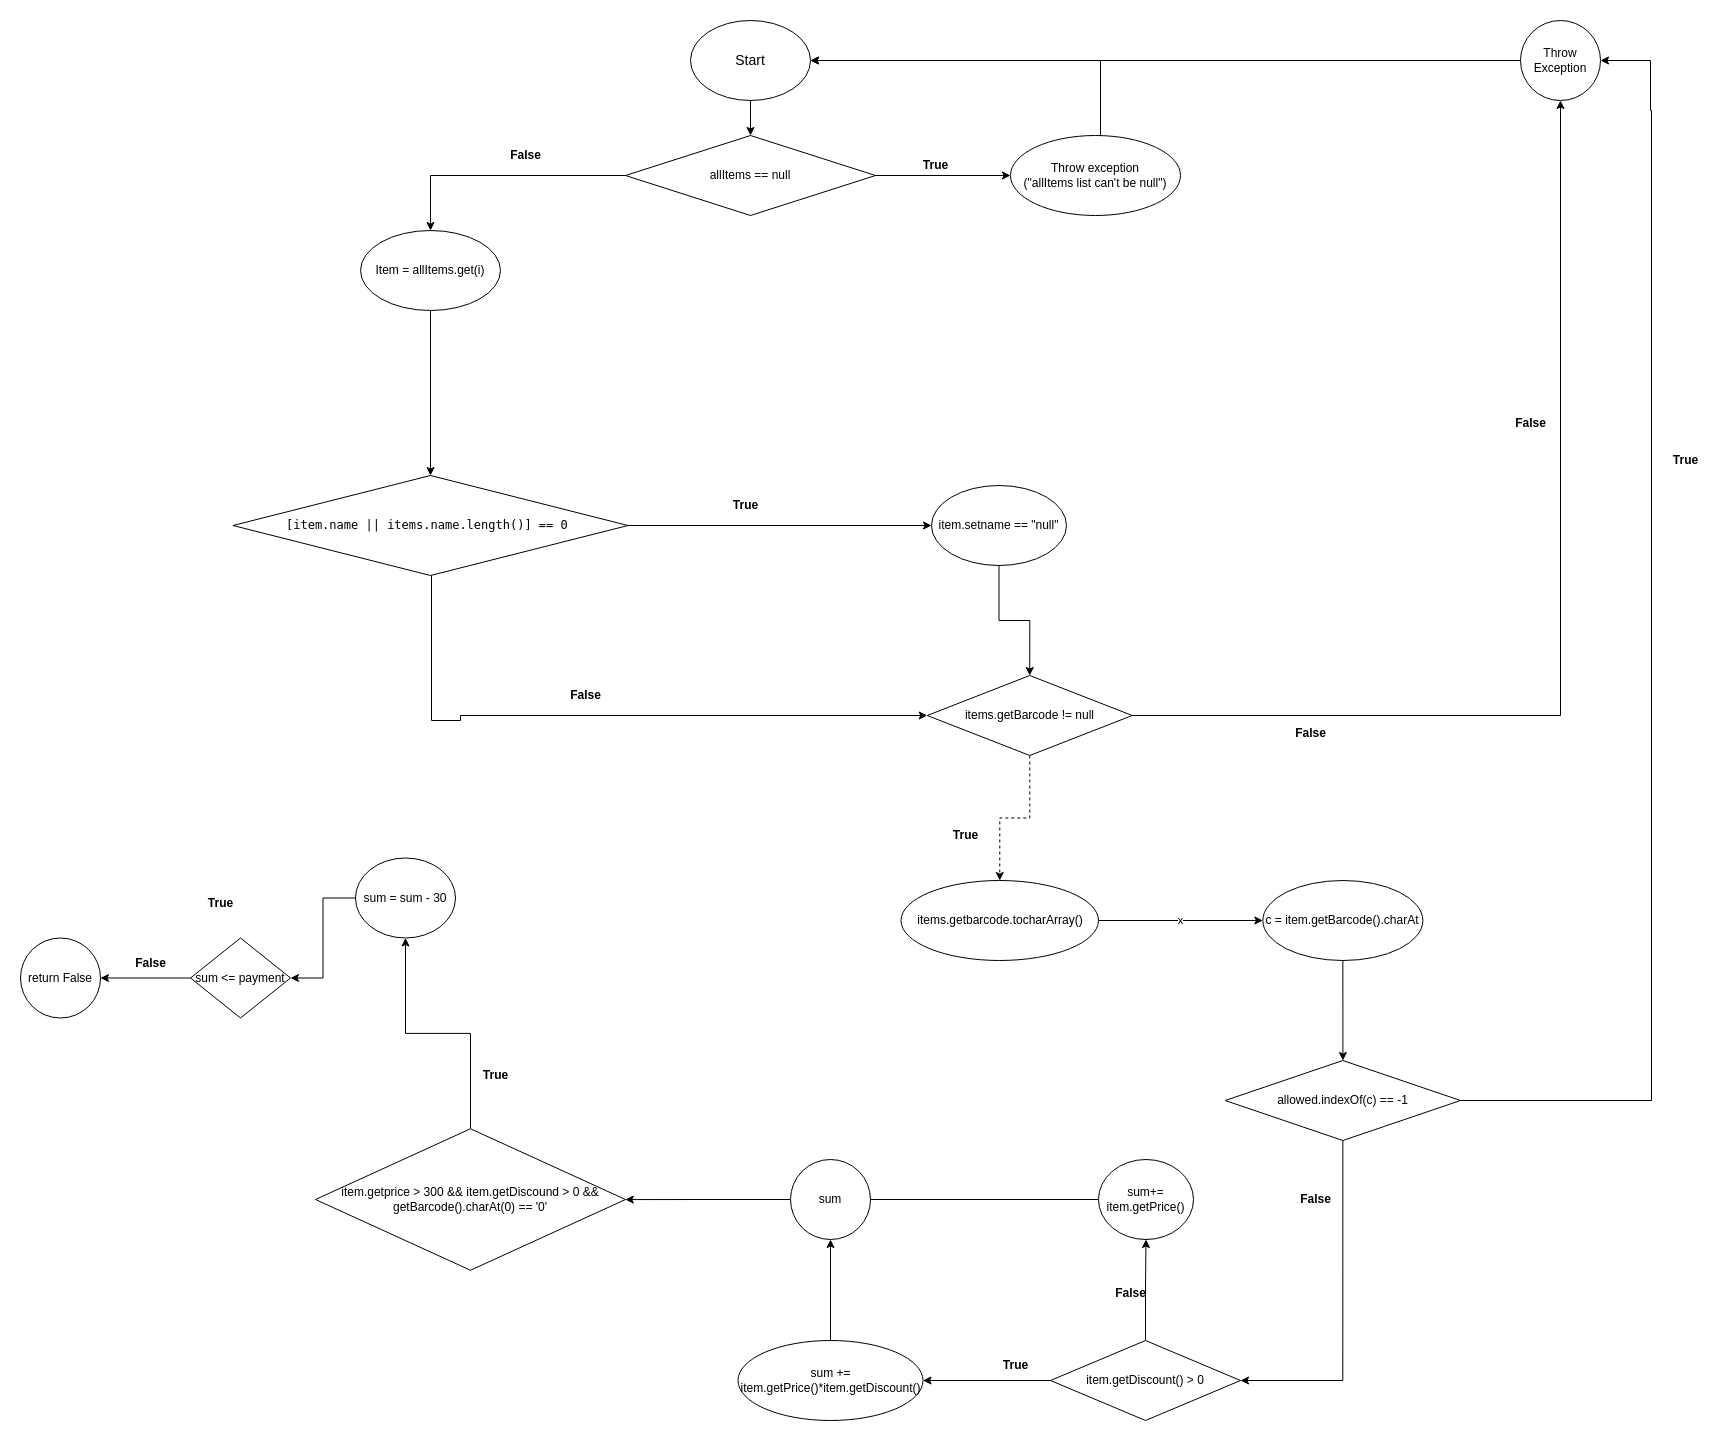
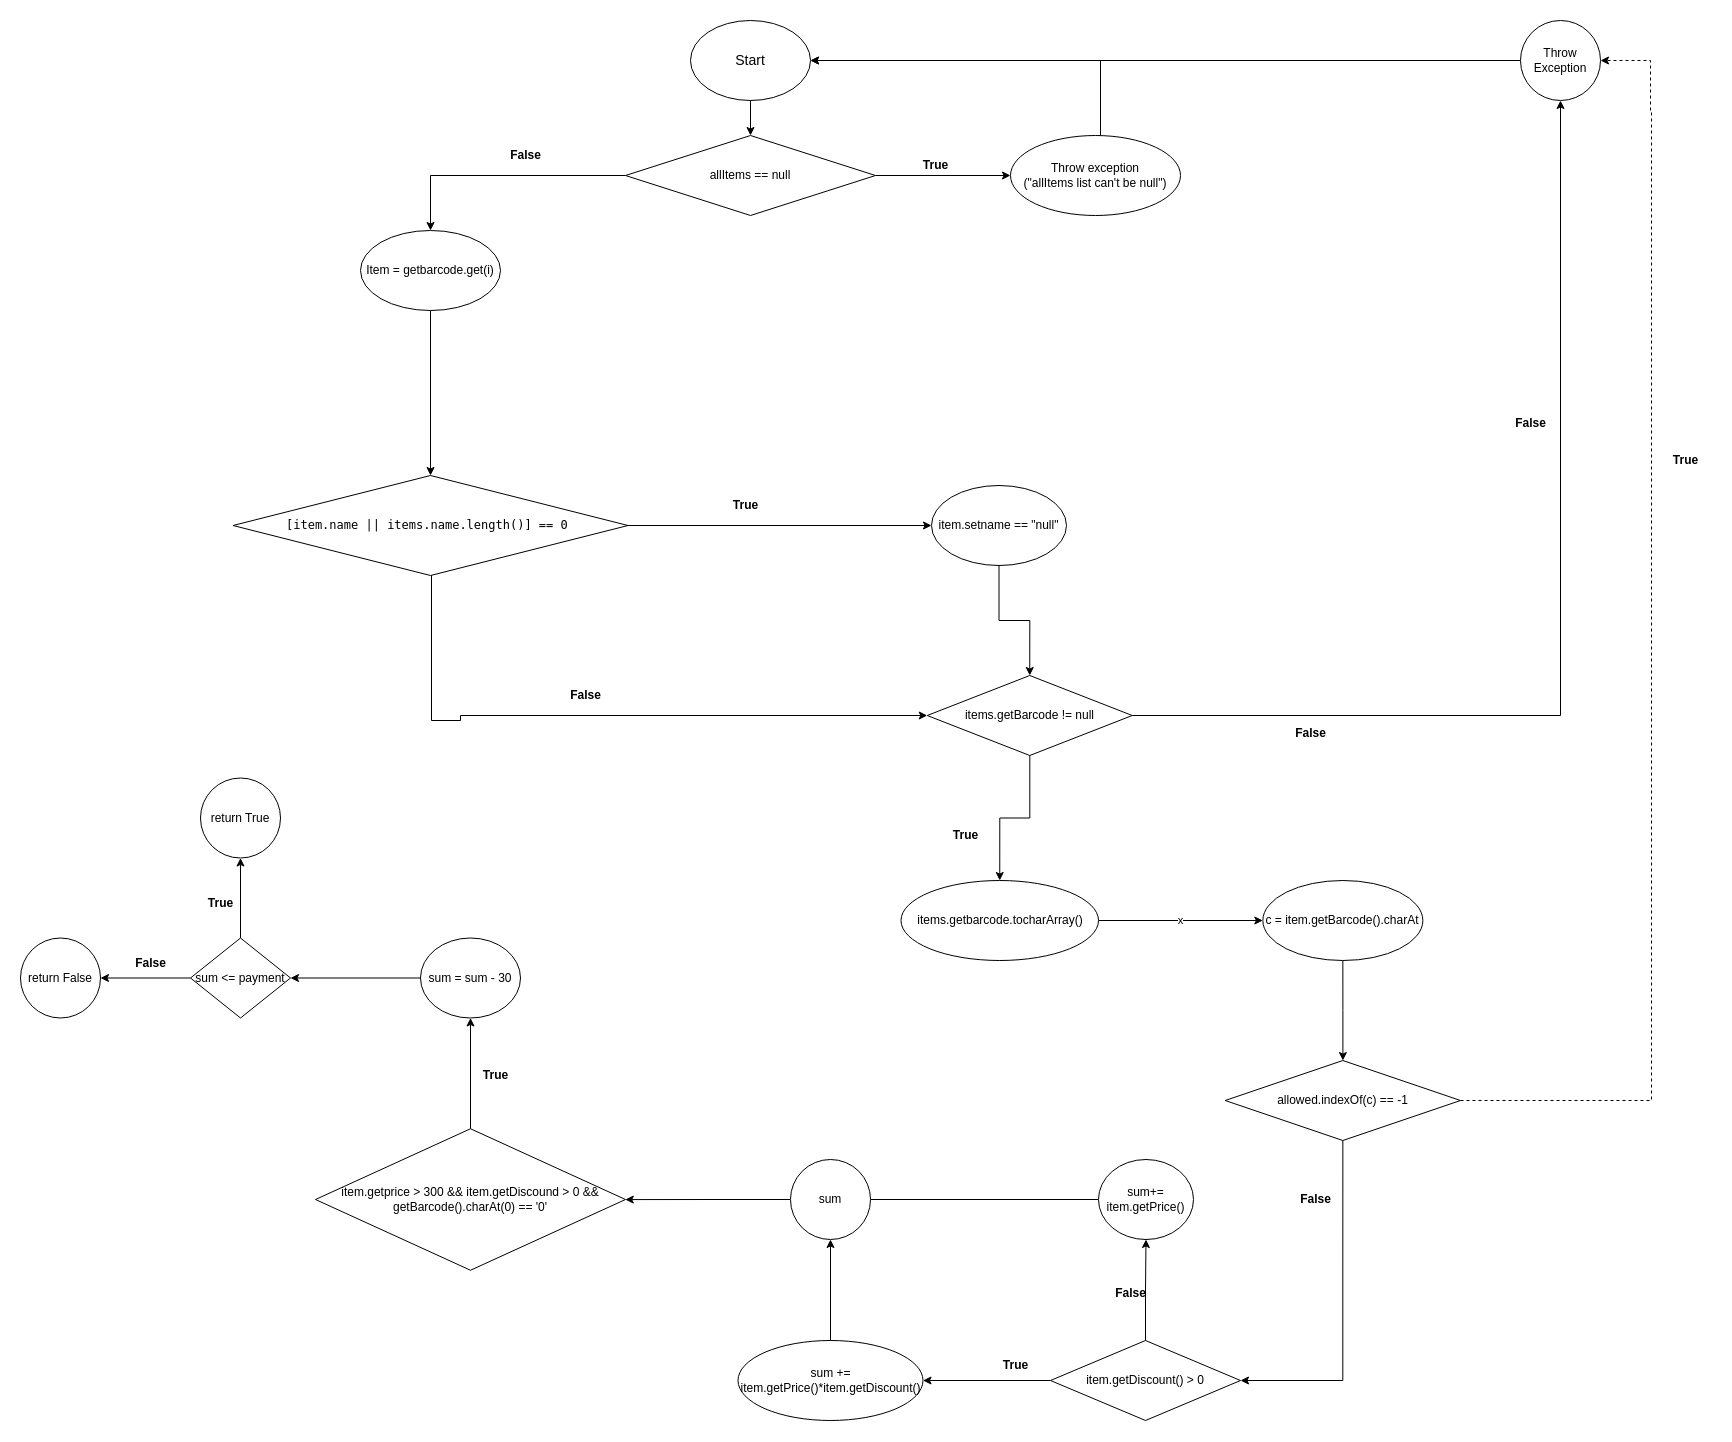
- <mxCell id="13" value="Item = allItems.get(i)" style="ellipse;whiteSpace=wrap;html=1;" parent="1" vertex="1"><mxGeometry x="360" y="230" width="140" height="80" as="geometry" /></mxCell>
+ <mxCell id="13" value="Item = getbarcode.get(i)" style="ellipse;whiteSpace=wrap;html=1;" parent="1" vertex="1"><mxGeometry x="360" y="230" width="140" height="80" as="geometry" /></mxCell>
- <mxCell id="28" style="edgeStyle=orthogonalEdgeStyle;rounded=0;orthogonalLoop=1;jettySize=auto;html=1;entryX=1;entryY=0.5;entryDx=0;entryDy=0;exitX=1;exitY=0.5;exitDx=0;exitDy=0;" parent="1" source="30" target="34" edge="1"><mxGeometry relative="1" as="geometry"><mxPoint x="1690" y="60" as="targetPoint" /><mxPoint x="1550" y="1100" as="sourcePoint" /><Array as="points"><mxPoint x="1651" y="1100" /><mxPoint x="1651" y="110" /><mxPoint x="1650" y="60" /></Array></mxGeometry></mxCell>
+ <mxCell id="28" style="edgeStyle=orthogonalEdgeStyle;rounded=0;orthogonalLoop=1;jettySize=auto;html=1;entryX=1;entryY=0.5;entryDx=0;entryDy=0;exitX=1;exitY=0.5;exitDx=0;exitDy=0;dashed=1;" parent="1" source="30" target="34" edge="1"><mxGeometry relative="1" as="geometry"><mxPoint x="1690" y="60" as="targetPoint" /><mxPoint x="1550" y="1100" as="sourcePoint" /><Array as="points"><mxPoint x="1651" y="1100" /><mxPoint x="1651" y="110" /><mxPoint x="1650" y="60" /></Array></mxGeometry></mxCell>
+ <mxCell id="57" value="return True" style="ellipse;whiteSpace=wrap;html=1;" parent="1" vertex="1"><mxGeometry x="200" y="777.5" width="80" height="80" as="geometry" /></mxCell>
- <mxCell id="22" value="" style="edgeStyle=orthogonalEdgeStyle;rounded=0;orthogonalLoop=1;jettySize=auto;html=1;dashed=1;" parent="1" source="24" target="26" edge="1"><mxGeometry relative="1" as="geometry" /></mxCell>
+ <mxCell id="22" value="" style="edgeStyle=orthogonalEdgeStyle;rounded=0;orthogonalLoop=1;jettySize=auto;html=1;" parent="1" source="24" target="26" edge="1"><mxGeometry relative="1" as="geometry" /></mxCell>
- <mxCell id="53" value="sum = sum - 30" style="ellipse;whiteSpace=wrap;html=1;" parent="1" vertex="1"><mxGeometry x="355" y="857.5" width="100" height="80" as="geometry" /></mxCell>
+ <mxCell id="53" value="sum = sum - 30" style="ellipse;whiteSpace=wrap;html=1;" parent="1" vertex="1"><mxGeometry x="420" y="937.5" width="100" height="80" as="geometry" /></mxCell>
+ <mxCell id="54" value="" style="edgeStyle=orthogonalEdgeStyle;rounded=0;orthogonalLoop=1;jettySize=auto;html=1;" parent="1" source="56" target="57" edge="1"><mxGeometry relative="1" as="geometry" /></mxCell>
